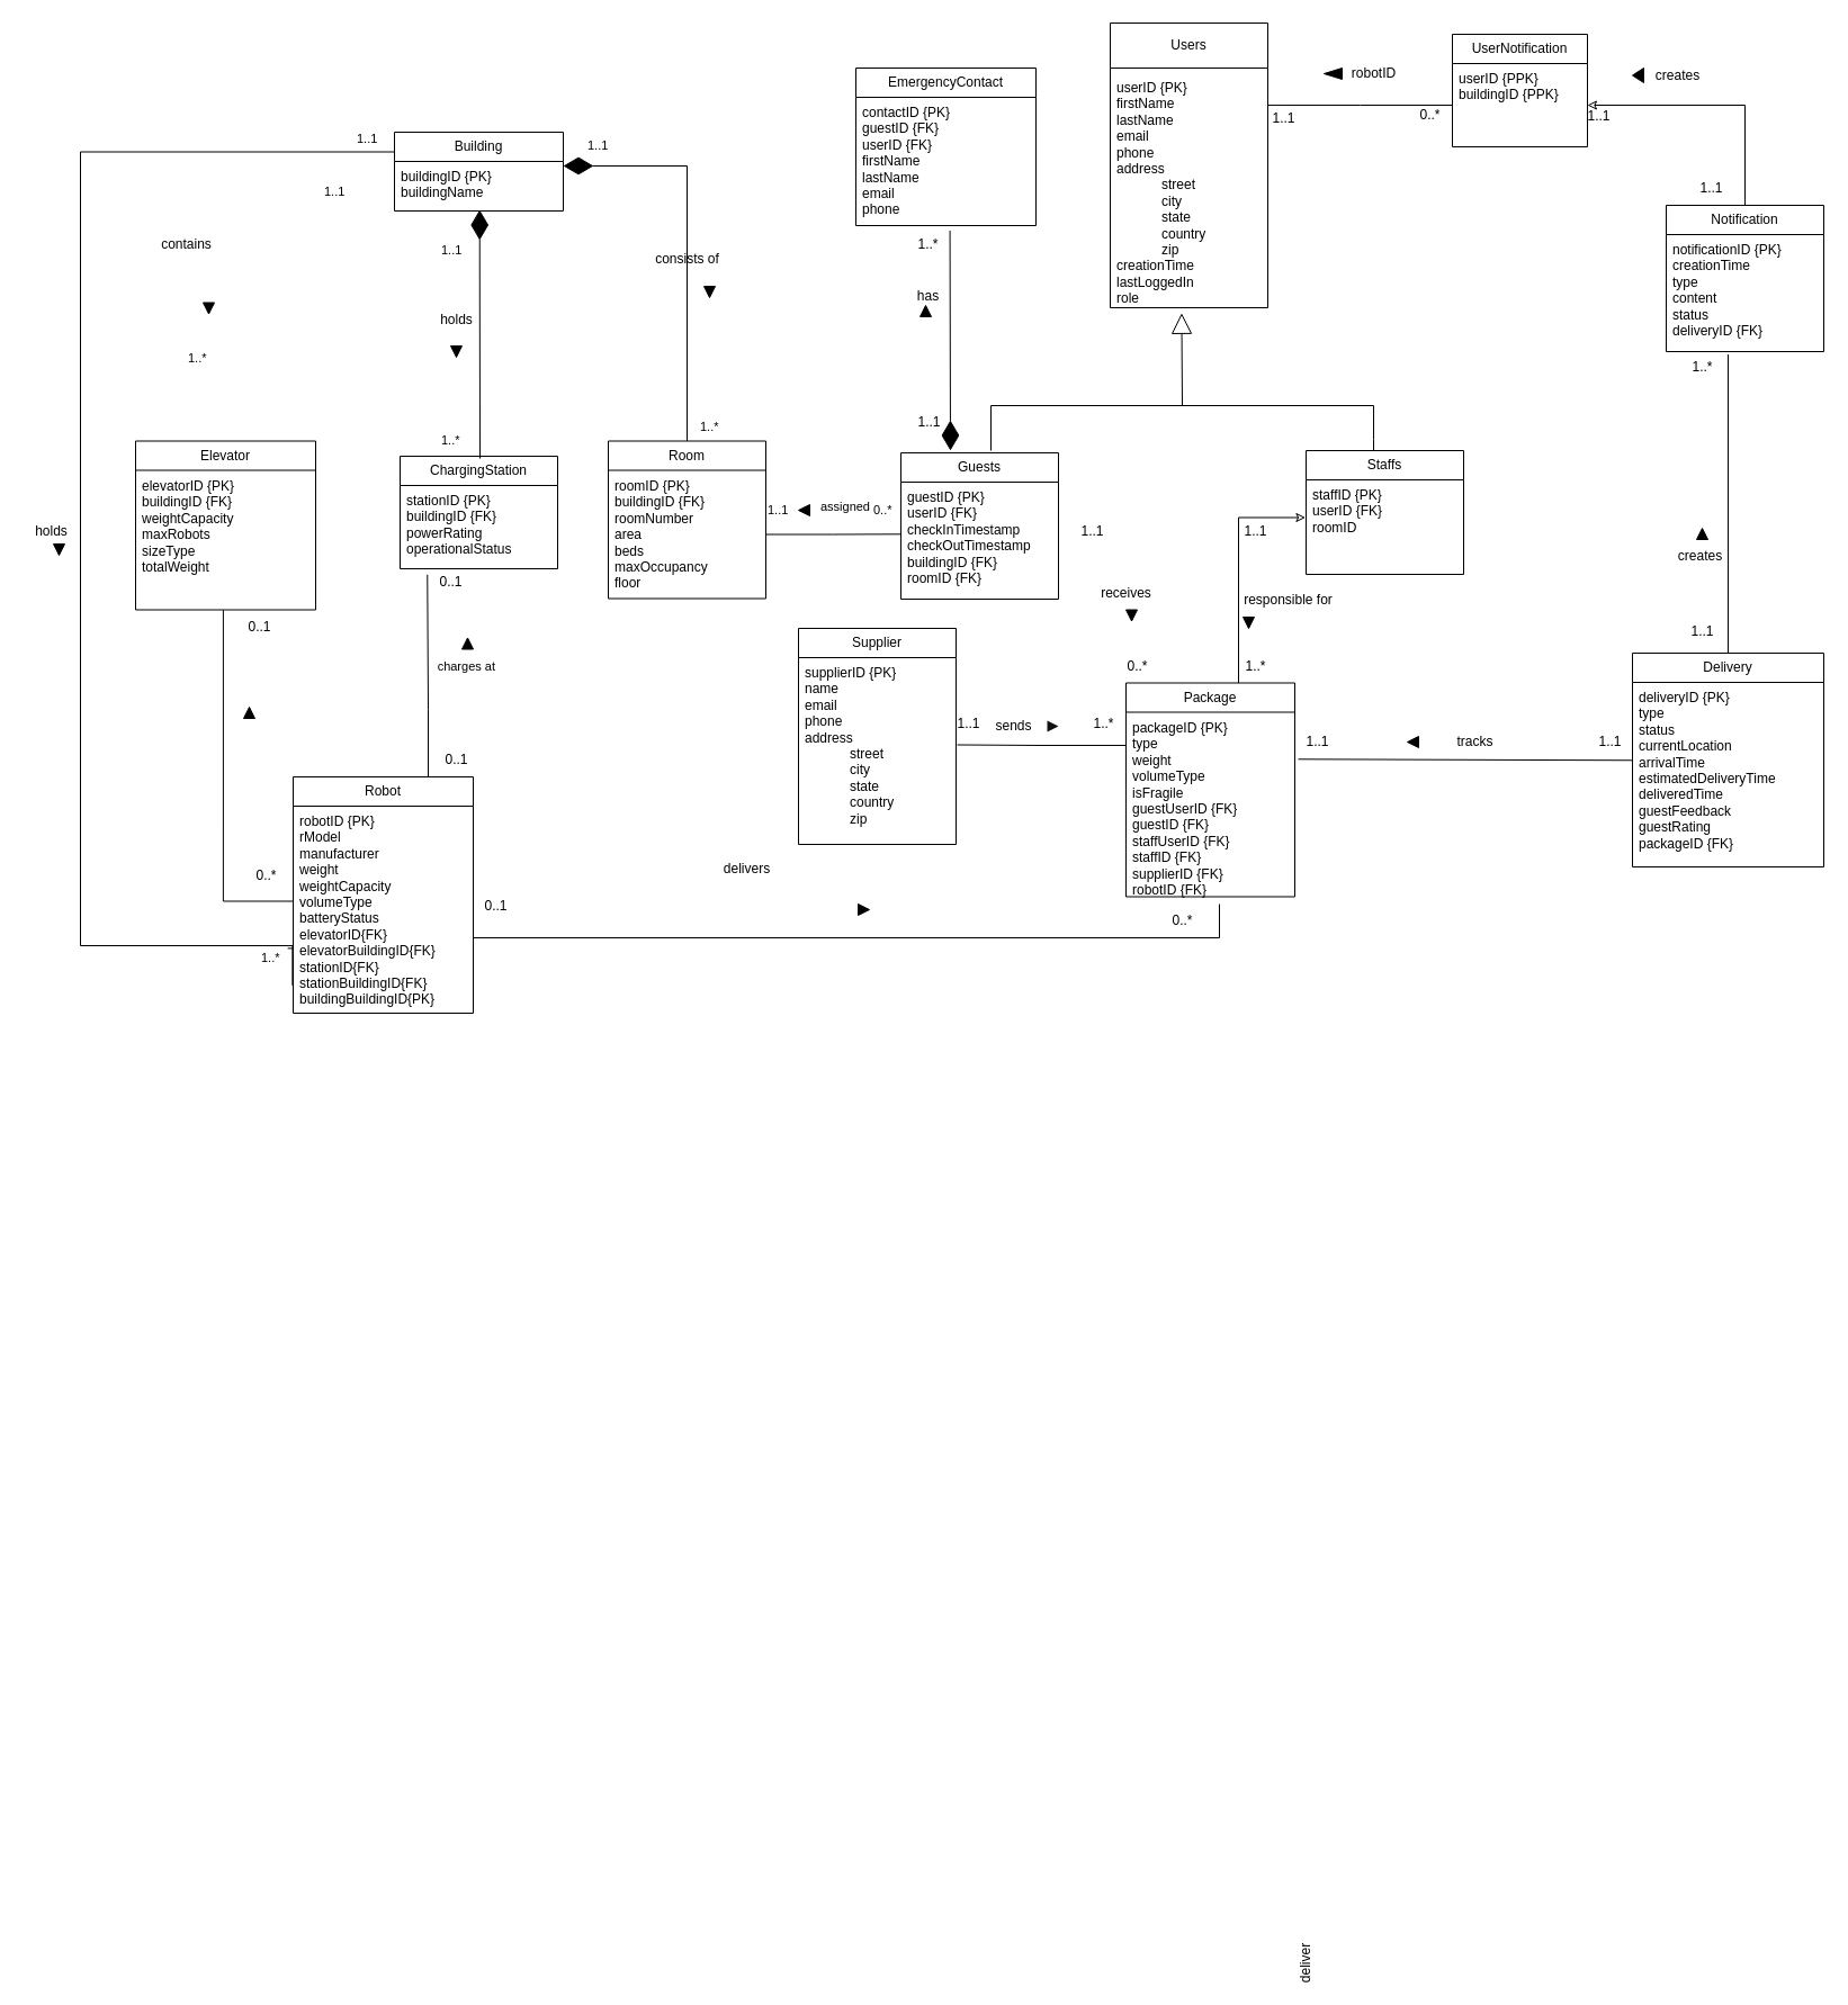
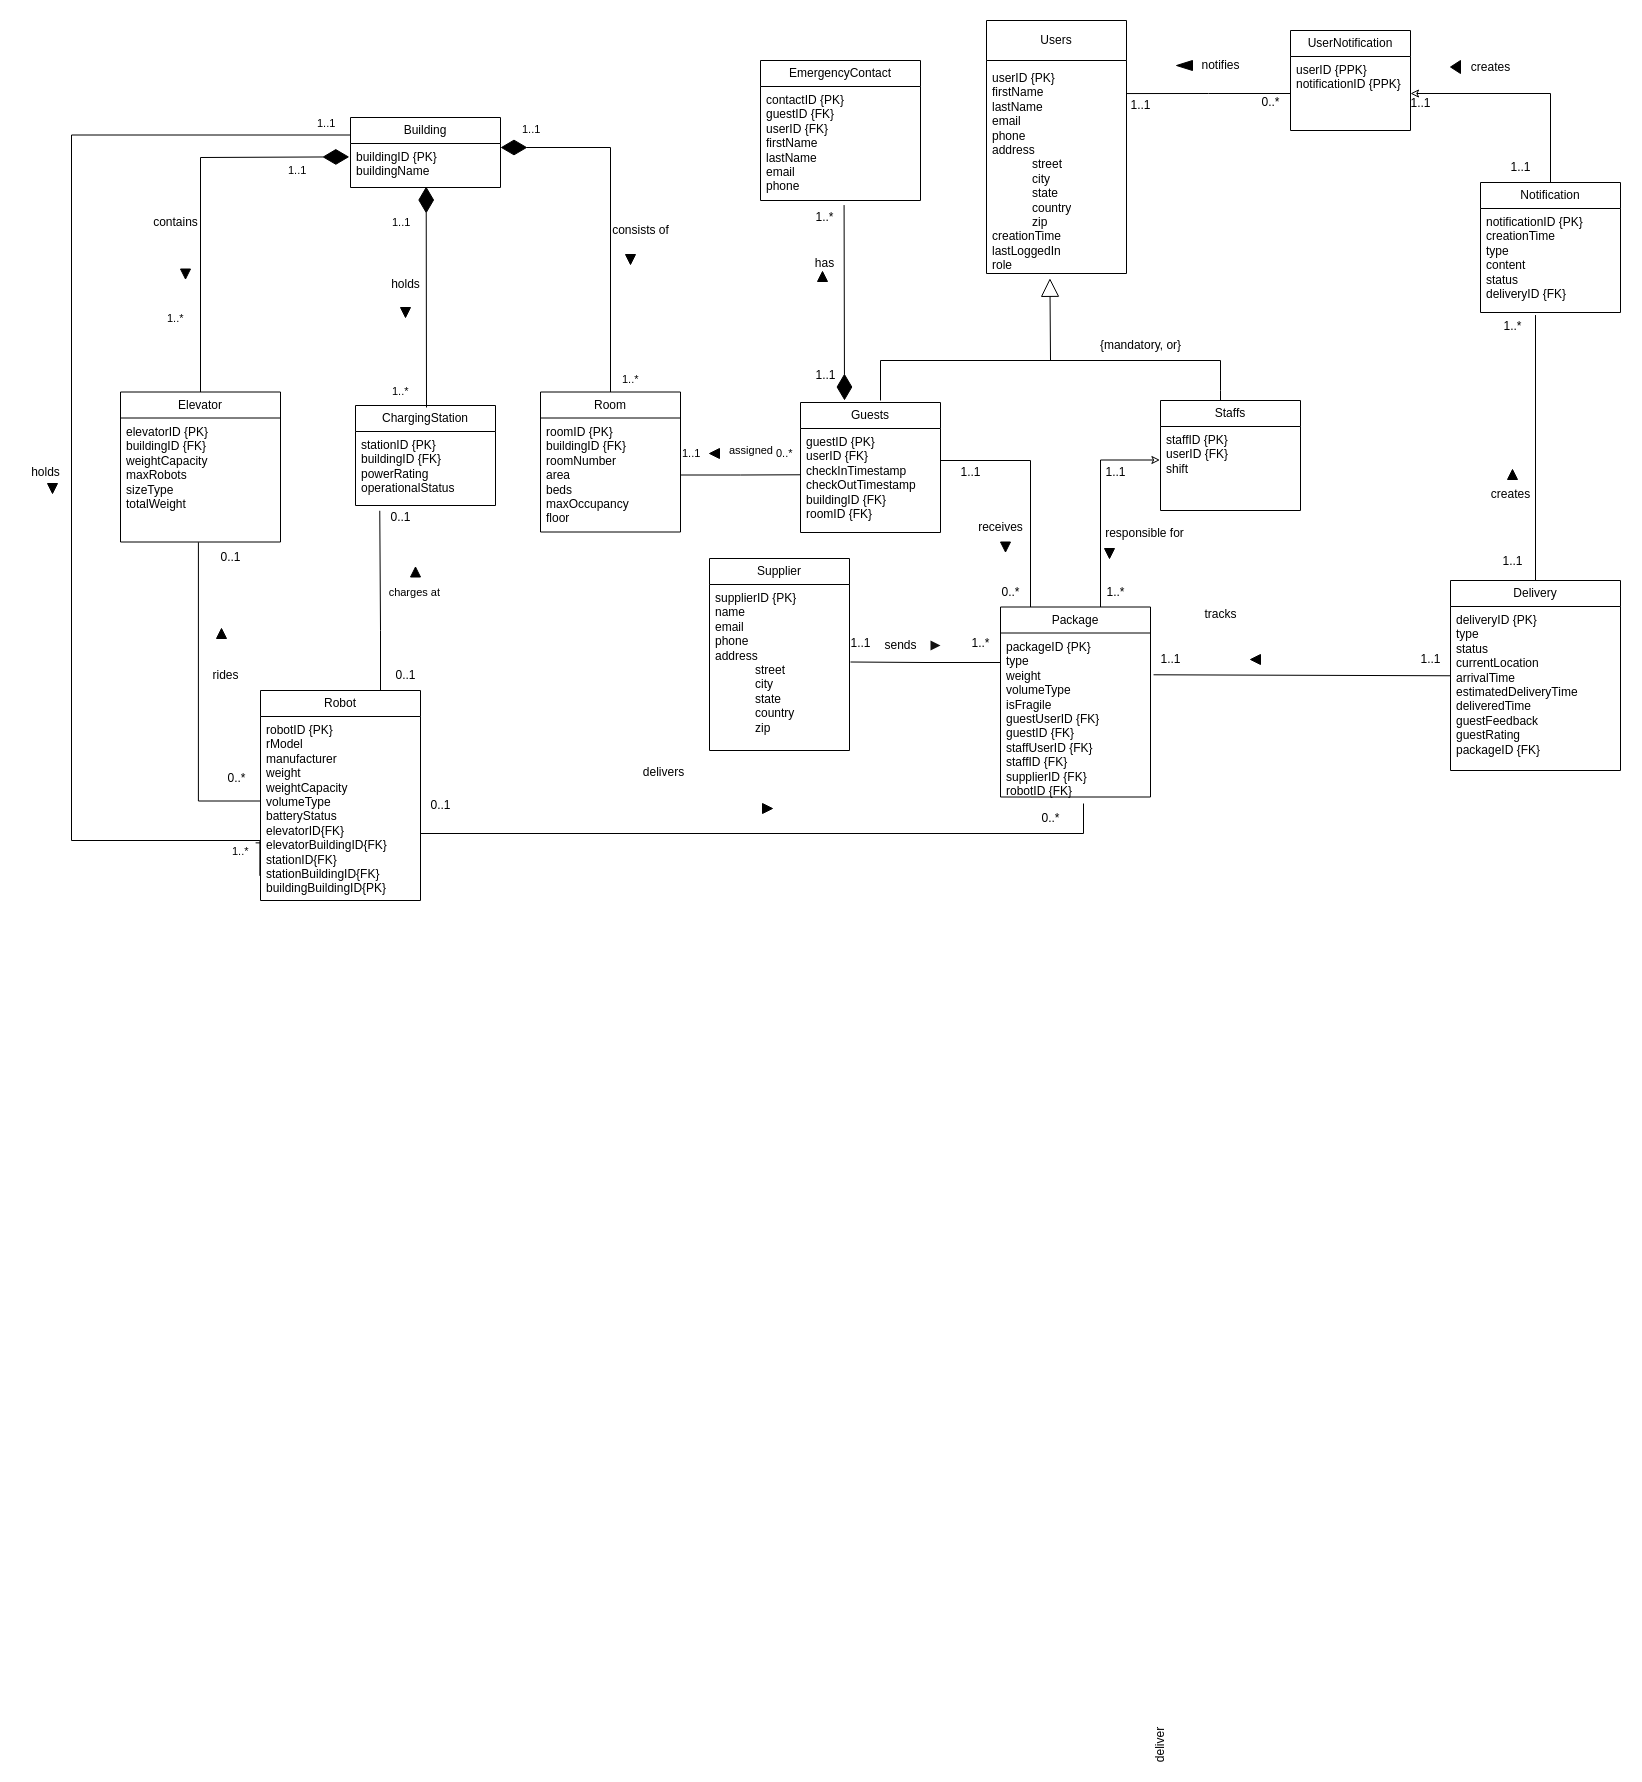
- <mxCell id="95" value="robotID" style="text;html=1;align=center;verticalAlign=middle;resizable=0;points=[];autosize=1;strokeColor=none;fillColor=none;" vertex="1" parent="1"><mxGeometry x="1190" y="50" width="60" height="30" as="geometry" /></mxCell>
+ <mxCell id="95" value="notifies" style="text;html=1;align=center;verticalAlign=middle;resizable=0;points=[];autosize=1;strokeColor=none;fillColor=none;" vertex="1" parent="1"><mxGeometry x="1190" y="50" width="60" height="30" as="geometry" /></mxCell>
- <mxCell id="108" value="userID {PPK}&lt;br&gt;buildingID {PPK}" style="text;strokeColor=none;fillColor=none;align=left;verticalAlign=top;spacingLeft=4;spacingRight=4;overflow=hidden;rotatable=0;points=[[0,0.5],[1,0.5]];portConstraint=eastwest;whiteSpace=wrap;html=1;" vertex="1" parent="107"><mxGeometry y="26" width="120" height="74" as="geometry" /></mxCell>
+ <mxCell id="108" value="userID {PPK}&lt;br&gt;notificationID {PPK}" style="text;strokeColor=none;fillColor=none;align=left;verticalAlign=top;spacingLeft=4;spacingRight=4;overflow=hidden;rotatable=0;points=[[0,0.5],[1,0.5]];portConstraint=eastwest;whiteSpace=wrap;html=1;" vertex="1" parent="107"><mxGeometry y="26" width="120" height="74" as="geometry" /></mxCell>
+ <mxCell id="54" value="" style="endArrow=diamondThin;endFill=1;endSize=24;html=1;rounded=0;entryX=-0.008;entryY=0.304;entryDx=0;entryDy=0;exitX=0.5;exitY=0;exitDx=0;exitDy=0;entryPerimeter=0;" edge="1" parent="1" source="40" target="44"><mxGeometry width="160" relative="1" as="geometry"><mxPoint x="15" y="204" as="sourcePoint" /><mxPoint x="297.34" y="168.172" as="targetPoint" /><Array as="points"><mxPoint x="200" y="157" /></Array></mxGeometry></mxCell>
- <mxCell id="47" value="contains" style="text;html=1;align=center;verticalAlign=middle;resizable=0;points=[];autosize=1;strokeColor=none;fillColor=none;" vertex="1" parent="1"><mxGeometry x="130" y="202" width="70" height="30" as="geometry" /></mxCell>
+ <mxCell id="47" value="contains" style="text;html=1;align=center;verticalAlign=middle;resizable=0;points=[];autosize=1;strokeColor=none;fillColor=none;" vertex="1" parent="1"><mxGeometry x="140" y="207" width="70" height="30" as="geometry" /></mxCell>
- <mxCell id="63" value="consists of" style="text;html=1;align=center;verticalAlign=middle;resizable=0;points=[];autosize=1;strokeColor=none;fillColor=none;" vertex="1" parent="1"><mxGeometry x="570" y="215" width="80" height="30" as="geometry" /></mxCell>
+ <mxCell id="63" value="consists of" style="text;html=1;align=center;verticalAlign=middle;resizable=0;points=[];autosize=1;strokeColor=none;fillColor=none;" vertex="1" parent="1"><mxGeometry x="600" y="215" width="80" height="30" as="geometry" /></mxCell>
+ <mxCell id="10" value="{mandatory, or}" style="text;html=1;align=center;verticalAlign=middle;resizable=0;points=[];autosize=1;strokeColor=none;fillColor=none;" vertex="1" parent="1"><mxGeometry x="1090" y="330" width="100" height="30" as="geometry" /></mxCell>
- <mxCell id="12" value="staffID {PK}&lt;br&gt;userID {FK}&lt;br&gt;roomID" style="text;strokeColor=none;fillColor=none;align=left;verticalAlign=top;spacingLeft=4;spacingRight=4;overflow=hidden;rotatable=0;points=[[0,0.5],[1,0.5]];portConstraint=eastwest;whiteSpace=wrap;html=1;" vertex="1" parent="11"><mxGeometry y="26" width="140" height="84" as="geometry" /></mxCell>
+ <mxCell id="12" value="staffID {PK}&lt;br&gt;userID {FK}&lt;br&gt;shift" style="text;strokeColor=none;fillColor=none;align=left;verticalAlign=top;spacingLeft=4;spacingRight=4;overflow=hidden;rotatable=0;points=[[0,0.5],[1,0.5]];portConstraint=eastwest;whiteSpace=wrap;html=1;" vertex="1" parent="11"><mxGeometry y="26" width="140" height="84" as="geometry" /></mxCell>
+ <mxCell id="2" style="edgeStyle=orthogonalEdgeStyle;rounded=0;orthogonalLoop=1;jettySize=auto;html=1;endArrow=none;endFill=0;" edge="1" parent="1" source="3" target="13"><mxGeometry relative="1" as="geometry"><Array as="points"><mxPoint x="1030" y="460" /></Array></mxGeometry></mxCell>
- <mxCell id="84" value="tracks" style="text;html=1;align=center;verticalAlign=middle;resizable=0;points=[];autosize=1;strokeColor=none;fillColor=none;" vertex="1" parent="1"><mxGeometry x="1280" y="644" width="60" height="30" as="geometry" /></mxCell>
+ <mxCell id="84" value="tracks" style="text;html=1;align=center;verticalAlign=middle;resizable=0;points=[];autosize=1;strokeColor=none;fillColor=none;" vertex="1" parent="1"><mxGeometry x="1190" y="599" width="60" height="30" as="geometry" /></mxCell>
+ <mxCell id="72" value="rides" style="text;html=1;align=center;verticalAlign=middle;resizable=0;points=[];autosize=1;strokeColor=none;fillColor=none;" vertex="1" parent="1"><mxGeometry x="200" y="660" width="50" height="30" as="geometry" /></mxCell>
